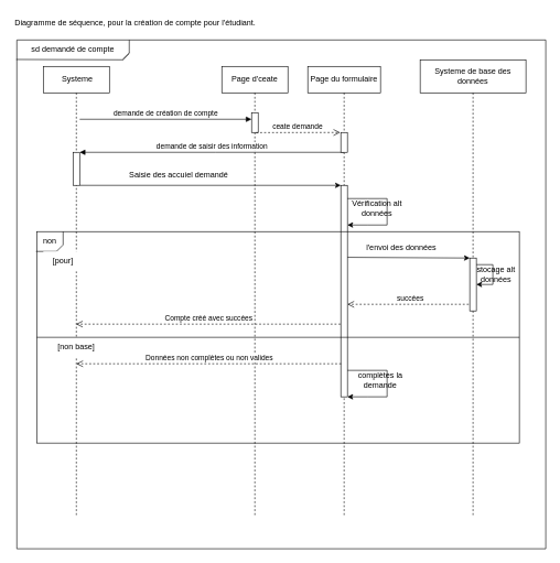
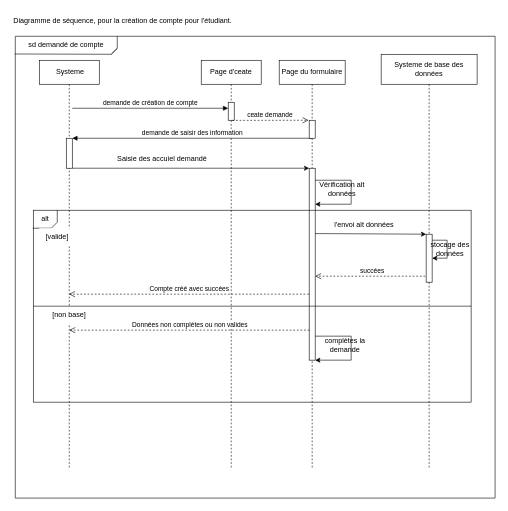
- <mxCell id="26" value="non" style="text;html=1;align=center;verticalAlign=middle;whiteSpace=wrap;rounded=0;fillColor=none;strokeColor=none;" parent="1" vertex="1"><mxGeometry x="55" y="350" width="40" height="30" as="geometry" /></mxCell>
+ <mxCell id="26" value="alt" style="text;html=1;align=center;verticalAlign=middle;whiteSpace=wrap;rounded=0;fillColor=none;strokeColor=none;" parent="1" vertex="1"><mxGeometry x="55" y="350" width="40" height="30" as="geometry" /></mxCell>
- <mxCell id="29" value="&amp;nbsp;l'envoi des données" style="text;html=1;align=center;verticalAlign=middle;whiteSpace=wrap;rounded=0;" parent="1" vertex="1"><mxGeometry x="535" y="360" width="140" height="30" as="geometry" /></mxCell>
+ <mxCell id="29" value="&amp;nbsp;l'envoi alt données" style="text;html=1;align=center;verticalAlign=middle;whiteSpace=wrap;rounded=0;" parent="1" vertex="1"><mxGeometry x="535" y="360" width="140" height="30" as="geometry" /></mxCell>
- <mxCell id="27" value="[pour]" style="text;html=1;align=center;verticalAlign=middle;whiteSpace=wrap;rounded=0;fillColor=default;" parent="1" vertex="1"><mxGeometry x="65" y="380" width="60" height="30" as="geometry" /></mxCell>
+ <mxCell id="27" value="[valide]" style="text;html=1;align=center;verticalAlign=middle;whiteSpace=wrap;rounded=0;fillColor=default;" parent="1" vertex="1"><mxGeometry x="65" y="380" width="60" height="30" as="geometry" /></mxCell>
- <mxCell id="33" value="stocage alt données" style="text;html=1;align=center;verticalAlign=middle;whiteSpace=wrap;rounded=0;" parent="30" vertex="1"><mxGeometry x="70" y="310" width="90" height="30" as="geometry" /></mxCell>
+ <mxCell id="33" value="stocage des données" style="text;html=1;align=center;verticalAlign=middle;whiteSpace=wrap;rounded=0;" parent="30" vertex="1"><mxGeometry x="70" y="310" width="90" height="30" as="geometry" /></mxCell>
